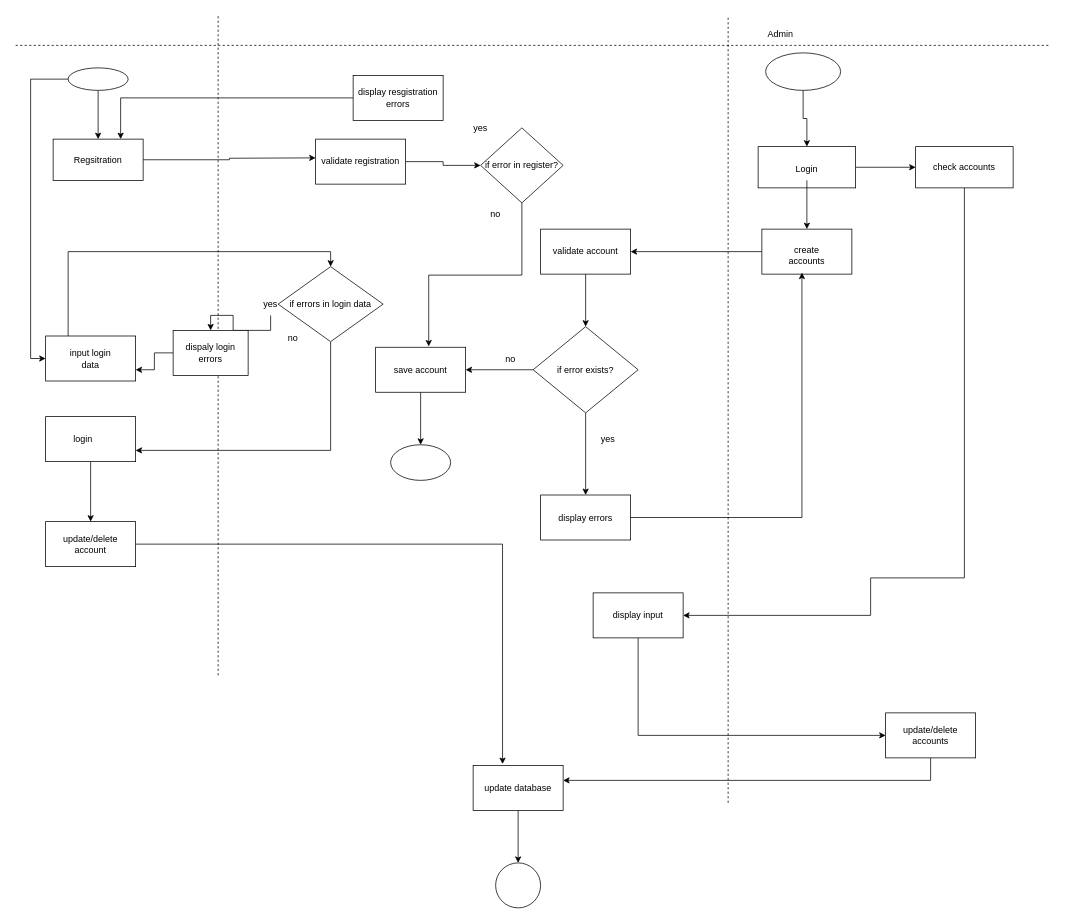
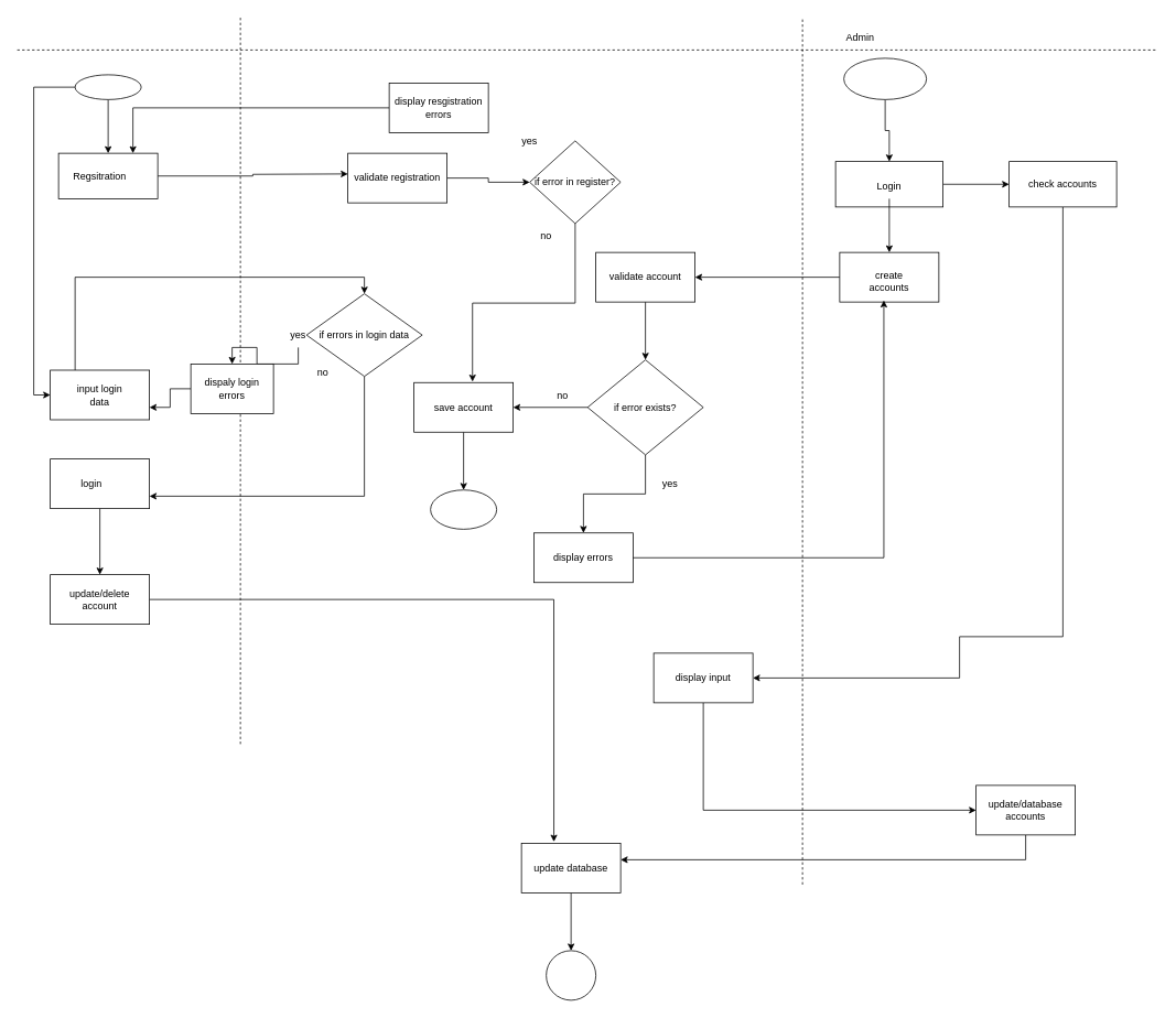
- <mxCell id="11" value="Regsitration" style="text;strokeColor=none;align=center;fillColor=none;html=1;verticalAlign=middle;whiteSpace=wrap;rounded=0;" parent="1" vertex="1"><mxGeometry x="100" y="197.5" width="60" height="30" as="geometry" /></mxCell>
+ <mxCell id="11" value="Regsitration" style="text;strokeColor=none;align=center;fillColor=none;html=1;verticalAlign=middle;whiteSpace=wrap;rounded=0;" parent="1" vertex="1"><mxGeometry x="90" y="197.5" width="60" height="30" as="geometry" /></mxCell>
- <mxCell id="32" value="display errors" style="whiteSpace=wrap;html=1;" parent="1" vertex="1"><mxGeometry x="720" y="659.5" width="120" height="60" as="geometry" /></mxCell>
+ <mxCell id="32" value="display errors" style="whiteSpace=wrap;html=1;" parent="1" vertex="1"><mxGeometry x="645" y="644.5" width="120" height="60" as="geometry" /></mxCell>
- <mxCell id="44" value="update/delete accounts" style="whiteSpace=wrap;html=1;" parent="1" vertex="1"><mxGeometry x="1180" y="950" width="120" height="60" as="geometry" /></mxCell>
+ <mxCell id="44" value="update/database accounts" style="whiteSpace=wrap;html=1;" parent="1" vertex="1"><mxGeometry x="1180" y="950" width="120" height="60" as="geometry" /></mxCell>
